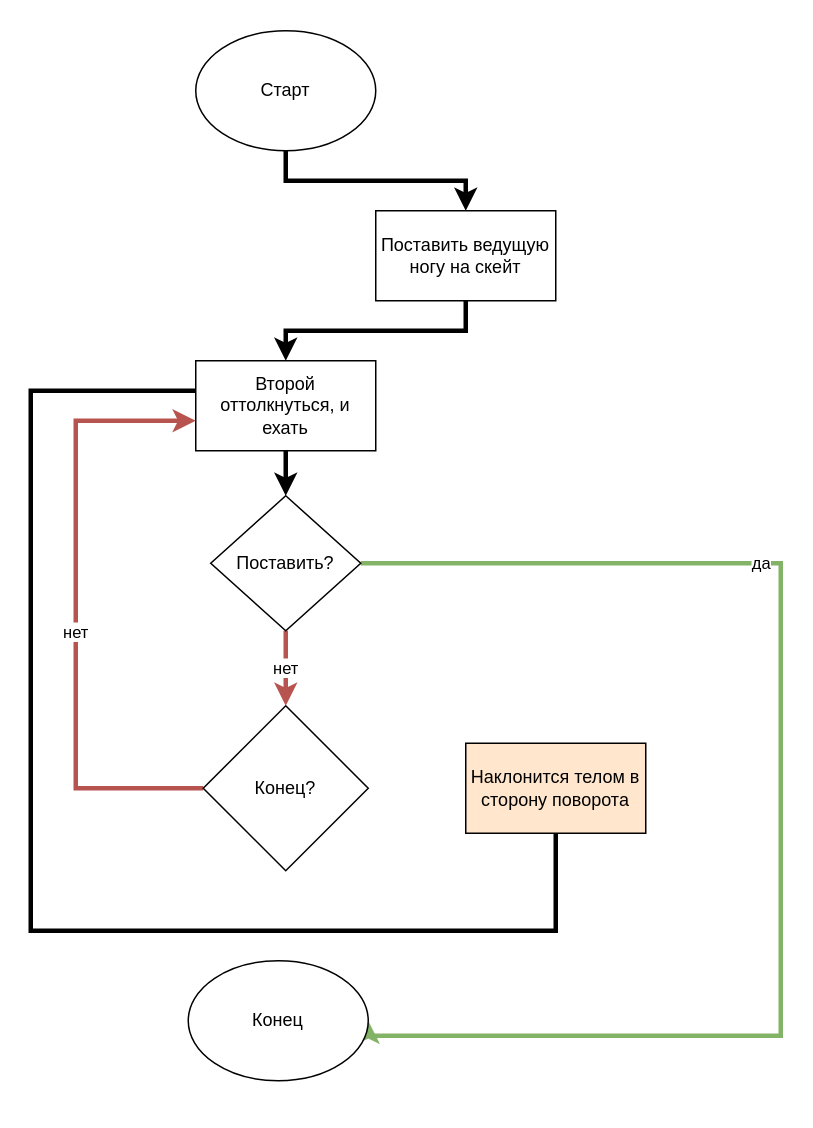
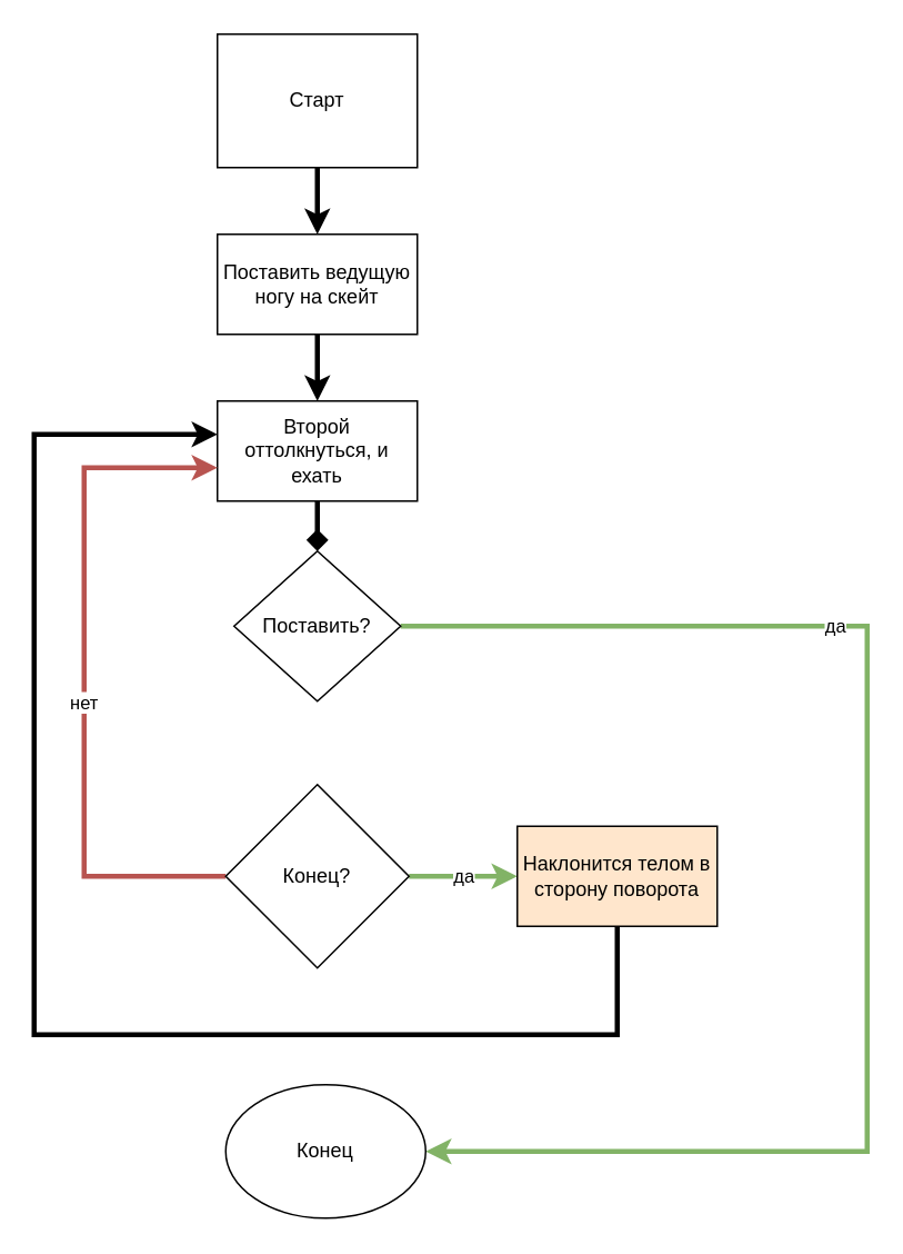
- <mxCell id="3" value="Старт" style="ellipse;whiteSpace=wrap;html=1;" vertex="1" parent="1"><mxGeometry x="130" y="20" width="120" height="80" as="geometry" /></mxCell>
+ <mxCell id="3" value="Старт" style="whiteSpace=wrap;html=1;rounded=0;" vertex="1" parent="1"><mxGeometry x="130" y="20" width="120" height="80" as="geometry" /></mxCell>
- <mxCell id="5" value="Поставить ведущую ногу на скейт" style="whiteSpace=wrap;html=1;" vertex="1" parent="1"><mxGeometry x="250" y="140" width="120" height="60" as="geometry" /></mxCell>
+ <mxCell id="5" value="Поставить ведущую ногу на скейт" style="whiteSpace=wrap;html=1;" vertex="1" parent="1"><mxGeometry x="130" y="140" width="120" height="60" as="geometry" /></mxCell>
- <mxCell id="12" style="edgeStyle=orthogonalEdgeStyle;rounded=0;orthogonalLoop=1;jettySize=auto;html=1;strokeWidth=3;endArrow=none;" edge="1" parent="1" source="13" target="7"><mxGeometry relative="1" as="geometry"><mxPoint x="120" y="260" as="targetPoint" /><Array as="points"><mxPoint x="370" y="620" /><mxPoint x="20" y="620" /><mxPoint x="20" y="260" /></Array></mxGeometry></mxCell>
+ <mxCell id="12" style="edgeStyle=orthogonalEdgeStyle;rounded=0;orthogonalLoop=1;jettySize=auto;html=1;strokeWidth=3;" edge="1" parent="1" source="13" target="7"><mxGeometry relative="1" as="geometry"><mxPoint x="120" y="260" as="targetPoint" /><Array as="points"><mxPoint x="370" y="620" /><mxPoint x="20" y="620" /><mxPoint x="20" y="260" /></Array></mxGeometry></mxCell>
- <mxCell id="6" value="" style="edgeStyle=orthogonalEdgeStyle;rounded=0;orthogonalLoop=1;jettySize=auto;html=1;strokeWidth=3;" edge="1" parent="1" source="7" target="17"><mxGeometry relative="1" as="geometry" /></mxCell>
+ <mxCell id="6" value="" style="edgeStyle=orthogonalEdgeStyle;rounded=0;orthogonalLoop=1;jettySize=auto;html=1;strokeWidth=3;endArrow=diamond;" edge="1" parent="1" source="7" target="17"><mxGeometry relative="1" as="geometry" /></mxCell>
- <mxCell id="14" value="нет" style="edgeStyle=orthogonalEdgeStyle;rounded=0;orthogonalLoop=1;jettySize=auto;html=1;strokeWidth=3;fillColor=#f8cecc;strokeColor=#b85450;" edge="1" parent="1" source="17" target="11"><mxGeometry relative="1" as="geometry" /></mxCell>
+ <mxCell id="8" value="да" style="edgeStyle=orthogonalEdgeStyle;rounded=0;orthogonalLoop=1;jettySize=auto;html=1;strokeWidth=3;fillColor=#d5e8d4;strokeColor=#82b366;" edge="1" parent="1" source="11" target="13"><mxGeometry relative="1" as="geometry" /></mxCell>
- <mxCell id="18" value="Конец" style="ellipse;whiteSpace=wrap;html=1;strokeWidth=1;" vertex="1" parent="1"><mxGeometry x="125" y="640" width="120" height="80" as="geometry" /></mxCell>
+ <mxCell id="18" value="Конец" style="ellipse;whiteSpace=wrap;html=1;strokeWidth=1;" vertex="1" parent="1"><mxGeometry x="135" y="650" width="120" height="80" as="geometry" /></mxCell>
